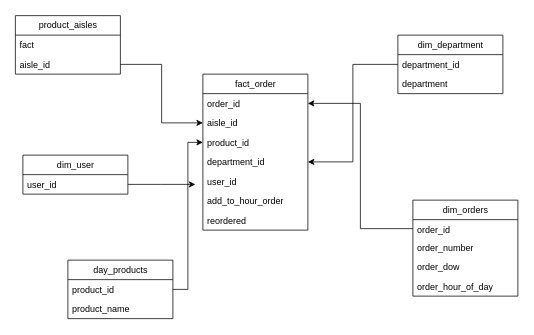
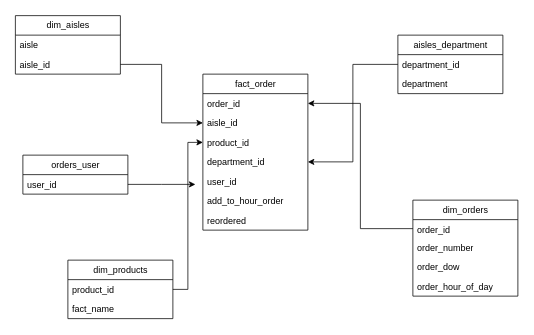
- <mxCell id="8" value="product_aisles" style="swimlane;fontStyle=0;childLayout=stackLayout;horizontal=1;startSize=26;fillColor=none;horizontalStack=0;resizeParent=1;resizeParentMax=0;resizeLast=0;collapsible=1;marginBottom=0;html=1;" vertex="1" parent="1"><mxGeometry x="20" y="20" width="140" height="78" as="geometry" /></mxCell>
+ <mxCell id="8" value="dim_aisles" style="swimlane;fontStyle=0;childLayout=stackLayout;horizontal=1;startSize=26;fillColor=none;horizontalStack=0;resizeParent=1;resizeParentMax=0;resizeLast=0;collapsible=1;marginBottom=0;html=1;" vertex="1" parent="1"><mxGeometry x="20" y="20" width="140" height="78" as="geometry" /></mxCell>
- <mxCell id="16" value="dim_department" style="swimlane;fontStyle=0;childLayout=stackLayout;horizontal=1;startSize=26;fillColor=none;horizontalStack=0;resizeParent=1;resizeParentMax=0;resizeLast=0;collapsible=1;marginBottom=0;html=1;" vertex="1" parent="1"><mxGeometry x="530" y="46" width="140" height="78" as="geometry" /></mxCell>
+ <mxCell id="16" value="aisles_department" style="swimlane;fontStyle=0;childLayout=stackLayout;horizontal=1;startSize=26;fillColor=none;horizontalStack=0;resizeParent=1;resizeParentMax=0;resizeLast=0;collapsible=1;marginBottom=0;html=1;" vertex="1" parent="1"><mxGeometry x="530" y="46" width="140" height="78" as="geometry" /></mxCell>
- <mxCell id="9" value="fact" style="text;strokeColor=none;fillColor=none;align=left;verticalAlign=top;spacingLeft=4;spacingRight=4;overflow=hidden;rotatable=0;points=[[0,0.5],[1,0.5]];portConstraint=eastwest;whiteSpace=wrap;html=1;" vertex="1" parent="8"><mxGeometry y="26" width="140" height="26" as="geometry" /></mxCell>
+ <mxCell id="9" value="aisle" style="text;strokeColor=none;fillColor=none;align=left;verticalAlign=top;spacingLeft=4;spacingRight=4;overflow=hidden;rotatable=0;points=[[0,0.5],[1,0.5]];portConstraint=eastwest;whiteSpace=wrap;html=1;" vertex="1" parent="8"><mxGeometry y="26" width="140" height="26" as="geometry" /></mxCell>
- <mxCell id="2" value="dim_user" style="swimlane;fontStyle=0;childLayout=stackLayout;horizontal=1;startSize=26;fillColor=none;horizontalStack=0;resizeParent=1;resizeParentMax=0;resizeLast=0;collapsible=1;marginBottom=0;html=1;" vertex="1" parent="1"><mxGeometry x="30" y="206" width="140" height="52" as="geometry" /></mxCell>
+ <mxCell id="2" value="orders_user" style="swimlane;fontStyle=0;childLayout=stackLayout;horizontal=1;startSize=26;fillColor=none;horizontalStack=0;resizeParent=1;resizeParentMax=0;resizeLast=0;collapsible=1;marginBottom=0;html=1;" vertex="1" parent="1"><mxGeometry x="30" y="206" width="140" height="52" as="geometry" /></mxCell>
- <mxCell id="5" value="day_products" style="swimlane;fontStyle=0;childLayout=stackLayout;horizontal=1;startSize=26;fillColor=none;horizontalStack=0;resizeParent=1;resizeParentMax=0;resizeLast=0;collapsible=1;marginBottom=0;html=1;" vertex="1" parent="1"><mxGeometry x="90" y="346" width="140" height="78" as="geometry" /></mxCell>
+ <mxCell id="5" value="dim_products" style="swimlane;fontStyle=0;childLayout=stackLayout;horizontal=1;startSize=26;fillColor=none;horizontalStack=0;resizeParent=1;resizeParentMax=0;resizeLast=0;collapsible=1;marginBottom=0;html=1;" vertex="1" parent="1"><mxGeometry x="90" y="346" width="140" height="78" as="geometry" /></mxCell>
- <mxCell id="7" value="product_name" style="text;strokeColor=none;fillColor=none;align=left;verticalAlign=top;spacingLeft=4;spacingRight=4;overflow=hidden;rotatable=0;points=[[0,0.5],[1,0.5]];portConstraint=eastwest;whiteSpace=wrap;html=1;" vertex="1" parent="5"><mxGeometry y="52" width="140" height="26" as="geometry" /></mxCell>
+ <mxCell id="7" value="fact_name" style="text;strokeColor=none;fillColor=none;align=left;verticalAlign=top;spacingLeft=4;spacingRight=4;overflow=hidden;rotatable=0;points=[[0,0.5],[1,0.5]];portConstraint=eastwest;whiteSpace=wrap;html=1;" vertex="1" parent="5"><mxGeometry y="52" width="140" height="26" as="geometry" /></mxCell>
